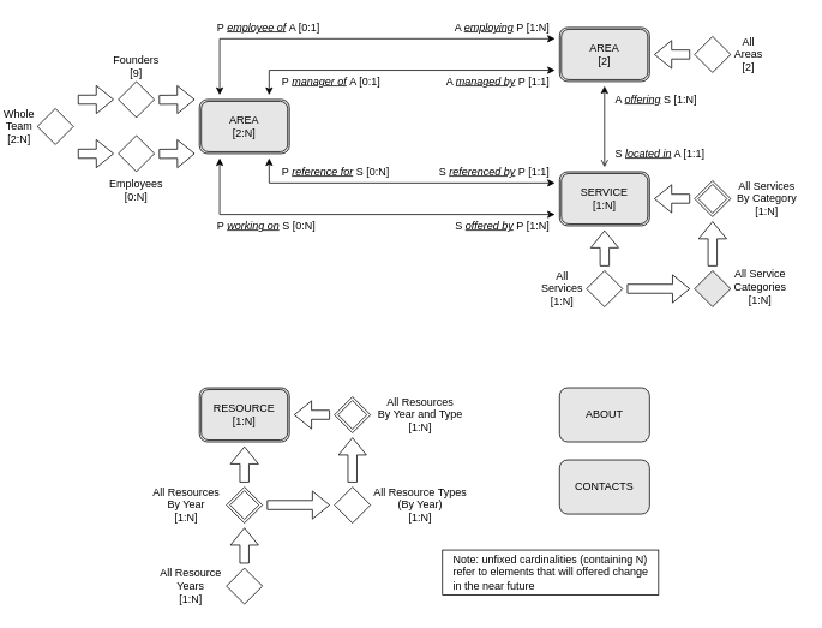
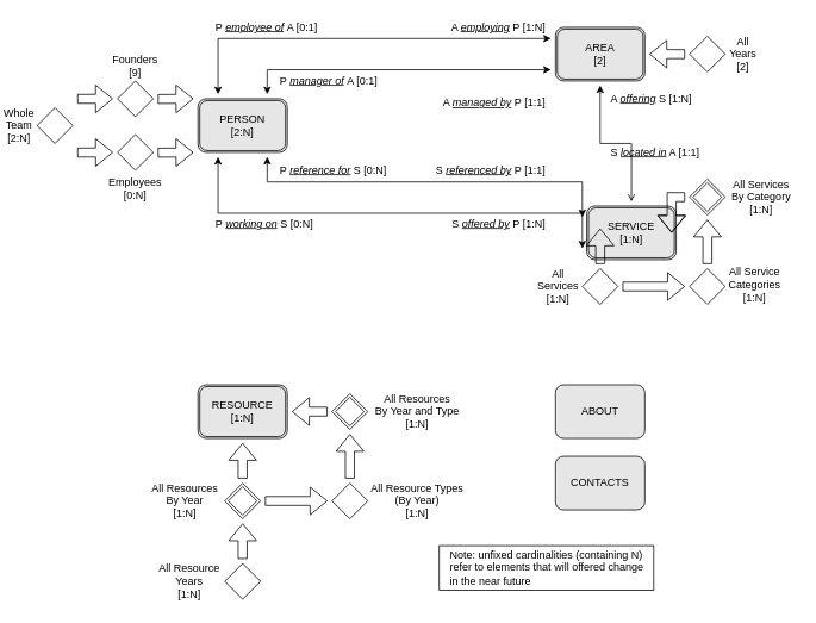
- <mxCell id="47" value="All Areas [2]" style="rhombus;whiteSpace=wrap;html=1;labelPosition=right;verticalLabelPosition=middle;align=center;verticalAlign=middle;perimeterSpacing=5;" parent="1" vertex="1"><mxGeometry x="750" y="40" width="40" height="40" as="geometry" /></mxCell>
+ <mxCell id="47" value="All Years [2]" style="rhombus;whiteSpace=wrap;html=1;labelPosition=right;verticalLabelPosition=middle;align=center;verticalAlign=middle;perimeterSpacing=5;" parent="1" vertex="1"><mxGeometry x="750" y="40" width="40" height="40" as="geometry" /></mxCell>
- <mxCell id="53" value="A &lt;u style=&quot;font-style: italic&quot;&gt;managed by&lt;/u&gt;&amp;nbsp;P [1:1]" style="text;html=1;align=right;verticalAlign=middle;resizable=0;points=[];autosize=1;strokeColor=none;" parent="1" vertex="1"><mxGeometry x="460" y="80" width="130" height="20" as="geometry" /></mxCell>
+ <mxCell id="53" value="A &lt;u style=&quot;font-style: italic&quot;&gt;managed by&lt;/u&gt;&amp;nbsp;P [1:1]" style="text;html=1;align=right;verticalAlign=middle;resizable=0;points=[];autosize=1;strokeColor=none;" parent="1" vertex="1"><mxGeometry x="460" y="105" width="130" height="20" as="geometry" /></mxCell>
- <mxCell id="18" value="AREA&lt;br&gt;[2:N]" style="shape=ext;rounded=1;html=1;whiteSpace=wrap;double=1;fillColor=#E6E6E6;perimeterSpacing=5;" parent="17" vertex="1"><mxGeometry x="180" y="20" width="100" height="60" as="geometry" /></mxCell>
+ <mxCell id="18" value="PERSON&lt;br&gt;[2:N]" style="shape=ext;rounded=1;html=1;whiteSpace=wrap;double=1;fillColor=#E6E6E6;perimeterSpacing=5;" parent="17" vertex="1"><mxGeometry x="180" y="20" width="100" height="60" as="geometry" /></mxCell>
- <mxCell id="8" value="SERVICE&lt;br&gt;[1:N]" style="shape=ext;rounded=1;html=1;whiteSpace=wrap;double=1;fillColor=#E6E6E6;perimeterSpacing=5;" parent="7" vertex="1"><mxGeometry width="100" height="60" as="geometry" /></mxCell>
+ <mxCell id="8" value="SERVICE&lt;br&gt;[1:N]" style="shape=ext;rounded=1;html=1;whiteSpace=wrap;double=1;fillColor=#E6E6E6;perimeterSpacing=5;" parent="7" vertex="1"><mxGeometry x="35" y="40" width="100" height="60" as="geometry" /></mxCell>
- <mxCell id="13" value="All Service Categories&lt;br&gt;[1:N]" style="rhombus;whiteSpace=wrap;html=1;labelPosition=right;verticalLabelPosition=middle;align=center;verticalAlign=middle;perimeterSpacing=5;spacingLeft=25;spacingTop=-5;fillColor=#e6e6e6;" parent="7" vertex="1"><mxGeometry x="150" y="110" width="40" height="40" as="geometry" /></mxCell>
+ <mxCell id="13" value="All Service Categories&lt;br&gt;[1:N]" style="rhombus;whiteSpace=wrap;html=1;labelPosition=right;verticalLabelPosition=middle;align=center;verticalAlign=middle;perimeterSpacing=5;spacingLeft=25;spacingTop=-5;" parent="7" vertex="1"><mxGeometry x="150" y="110" width="40" height="40" as="geometry" /></mxCell>
